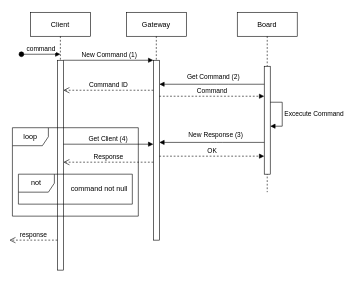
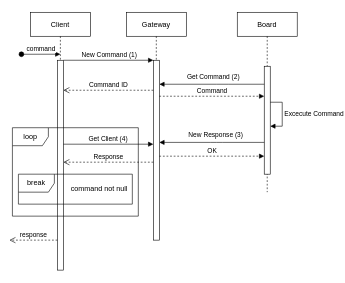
- <mxCell id="22" value="not" style="shape=umlFrame;whiteSpace=wrap;html=1;" parent="2" vertex="1"><mxGeometry x="10" y="270" width="190" height="50" as="geometry" /></mxCell>
+ <mxCell id="22" value="break" style="shape=umlFrame;whiteSpace=wrap;html=1;" parent="2" vertex="1"><mxGeometry x="10" y="270" width="190" height="50" as="geometry" /></mxCell>
